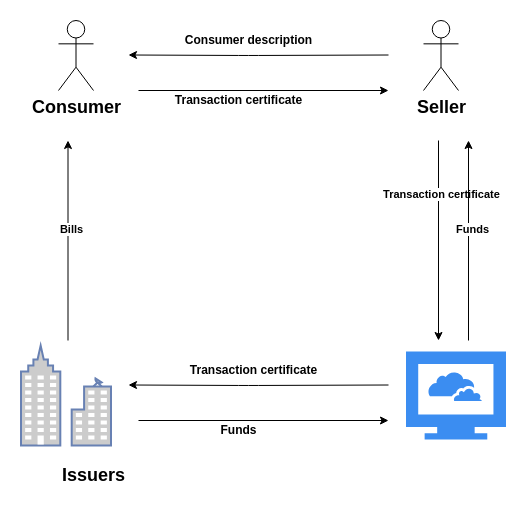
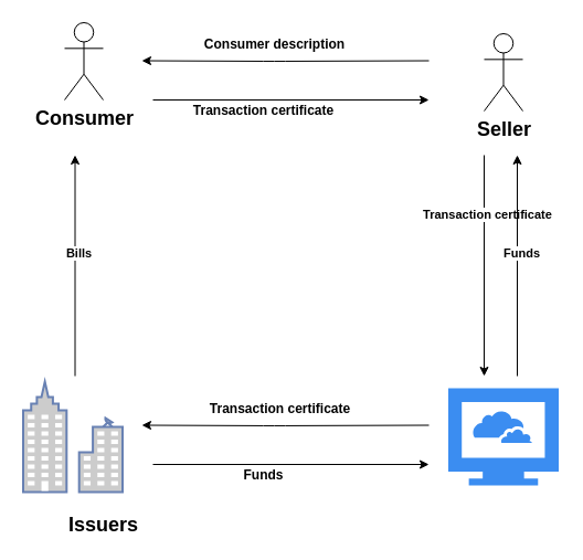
- <mxCell id="3" value="&lt;span style=&quot;font-size: 18px&quot;&gt;&lt;b&gt;Seller&lt;/b&gt;&lt;/span&gt;" style="shape=umlActor;verticalLabelPosition=bottom;verticalAlign=top;html=1;outlineConnect=0;" vertex="1" parent="1"><mxGeometry x="423" y="20" width="35" height="70" as="geometry" /></mxCell>
+ <mxCell id="3" value="&lt;span style=&quot;font-size: 18px&quot;&gt;&lt;b&gt;Seller&lt;/b&gt;&lt;/span&gt;" style="shape=umlActor;verticalLabelPosition=bottom;verticalAlign=top;html=1;outlineConnect=0;" vertex="1" parent="1"><mxGeometry x="438" y="30" width="35" height="70" as="geometry" /></mxCell>
